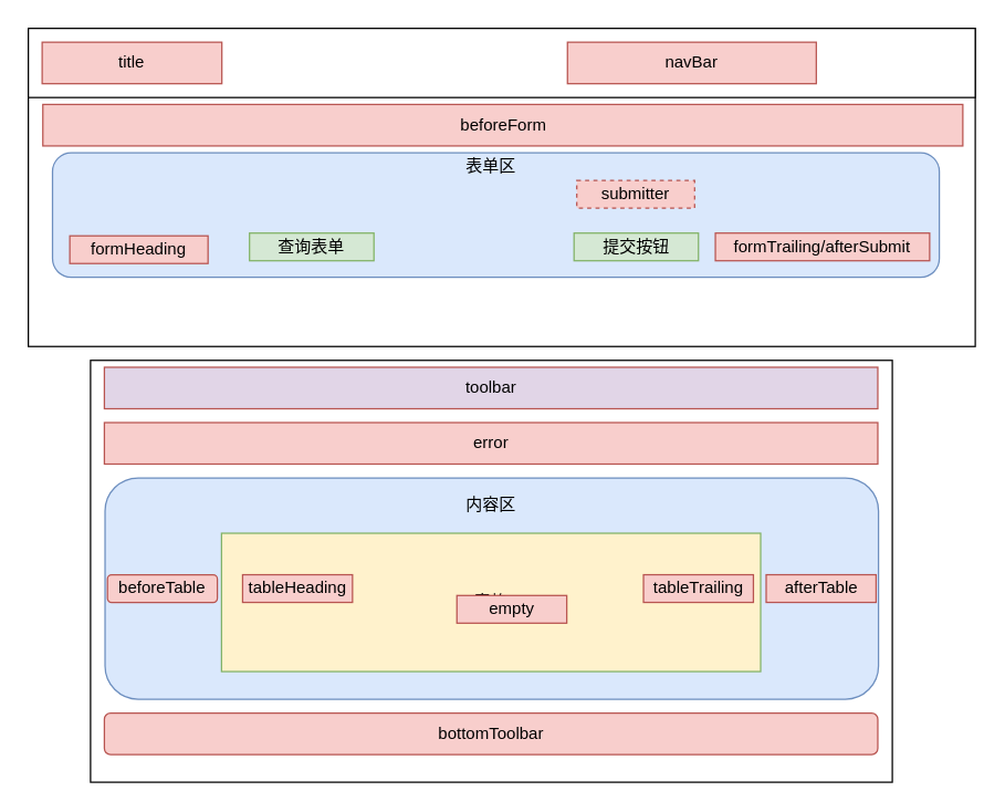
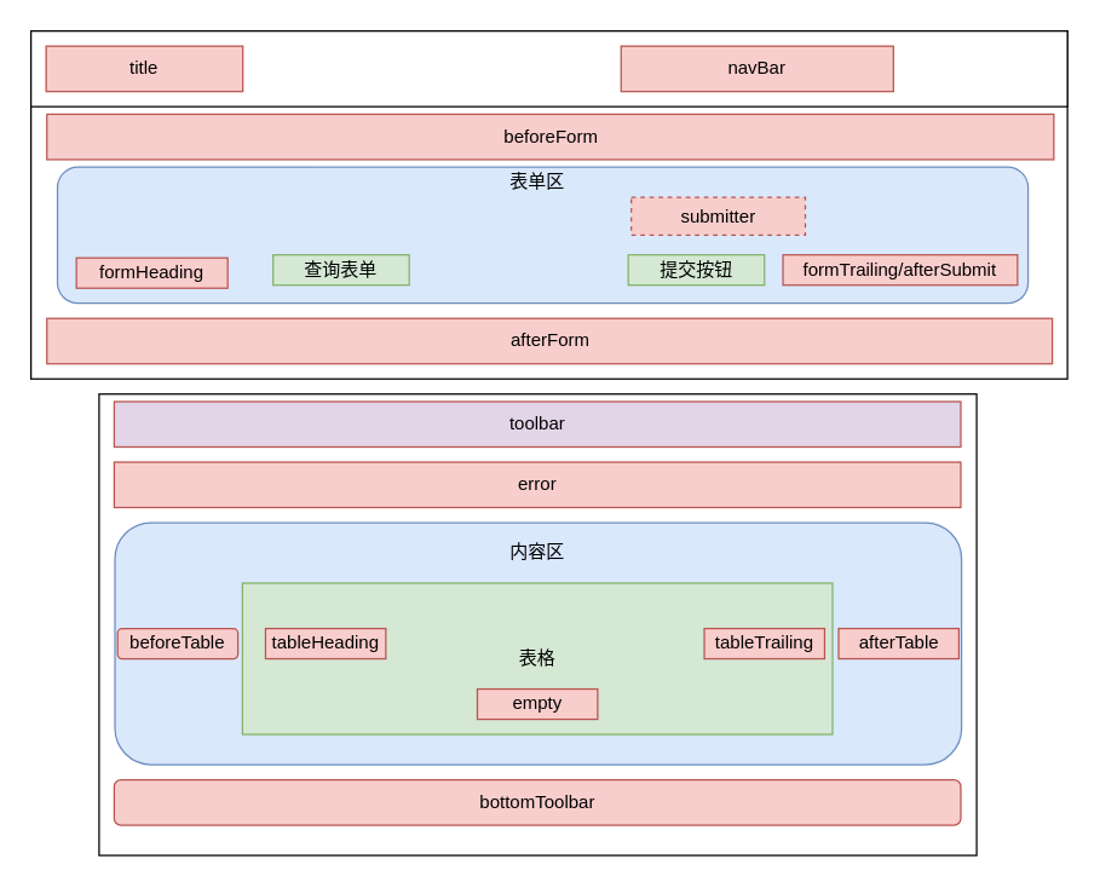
- <mxCell id="26" value="submitter" style="rounded=0;whiteSpace=wrap;html=1;fillColor=#f8cecc;strokeColor=#b85450;dashed=1;" vertex="1" parent="1"><mxGeometry x="416.75" y="130" width="85.25" height="20" as="geometry" /></mxCell>
+ <mxCell id="26" value="submitter" style="rounded=0;whiteSpace=wrap;html=1;fillColor=#f8cecc;strokeColor=#b85450;dashed=1;" vertex="1" parent="1"><mxGeometry x="416.75" y="130" width="115" height="25" as="geometry" /></mxCell>
+ <mxCell id="8" value="afterForm" style="rounded=0;whiteSpace=wrap;html=1;fillColor=#f8cecc;strokeColor=#b85450;" parent="1" vertex="1"><mxGeometry x="30.5" y="210" width="664.5" height="30" as="geometry" /></mxCell>
- <mxCell id="16" value="表格" style="rounded=0;whiteSpace=wrap;html=1;fillColor=#fff2cc;strokeColor=#82b366;" parent="1" vertex="1"><mxGeometry x="159.75" y="385" width="390" height="100" as="geometry" /></mxCell>
+ <mxCell id="16" value="表格" style="rounded=0;whiteSpace=wrap;html=1;fillColor=#d5e8d4;strokeColor=#82b366;" parent="1" vertex="1"><mxGeometry x="159.75" y="385" width="390" height="100" as="geometry" /></mxCell>
- <mxCell id="23" value="empty" style="rounded=0;whiteSpace=wrap;html=1;fillColor=#f8cecc;strokeColor=#b85450;" parent="1" vertex="1"><mxGeometry x="330" y="430" width="79.5" height="20" as="geometry" /></mxCell>
+ <mxCell id="23" value="empty" style="rounded=0;whiteSpace=wrap;html=1;fillColor=#f8cecc;strokeColor=#b85450;" parent="1" vertex="1"><mxGeometry x="315" y="455" width="79.5" height="20" as="geometry" /></mxCell>
